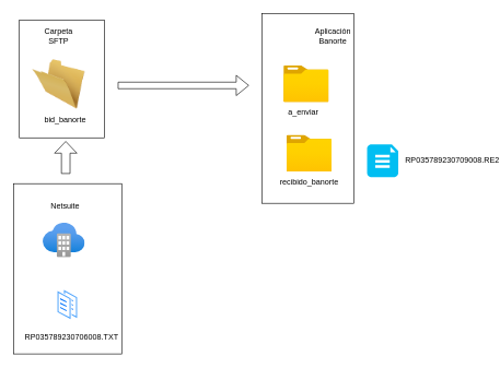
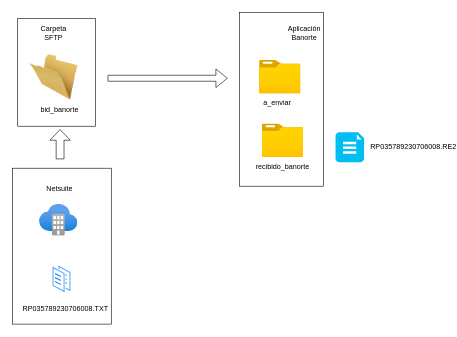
- <mxCell id="15" value="RP035789230709008.RE2" style="text;html=1;strokeColor=none;fillColor=none;align=center;verticalAlign=middle;whiteSpace=wrap;rounded=0;" vertex="1" parent="1"><mxGeometry x="639" y="230" width="100" height="30" as="geometry" /></mxCell>
+ <mxCell id="15" value="RP035789230706008.RE2" style="text;html=1;strokeColor=none;fillColor=none;align=center;verticalAlign=middle;whiteSpace=wrap;rounded=0;" vertex="1" parent="1"><mxGeometry x="639" y="230" width="100" height="30" as="geometry" /></mxCell>
